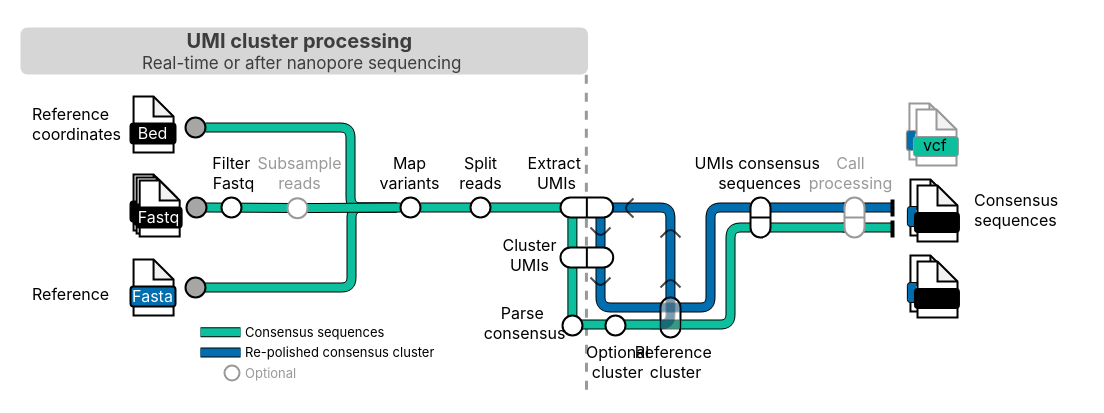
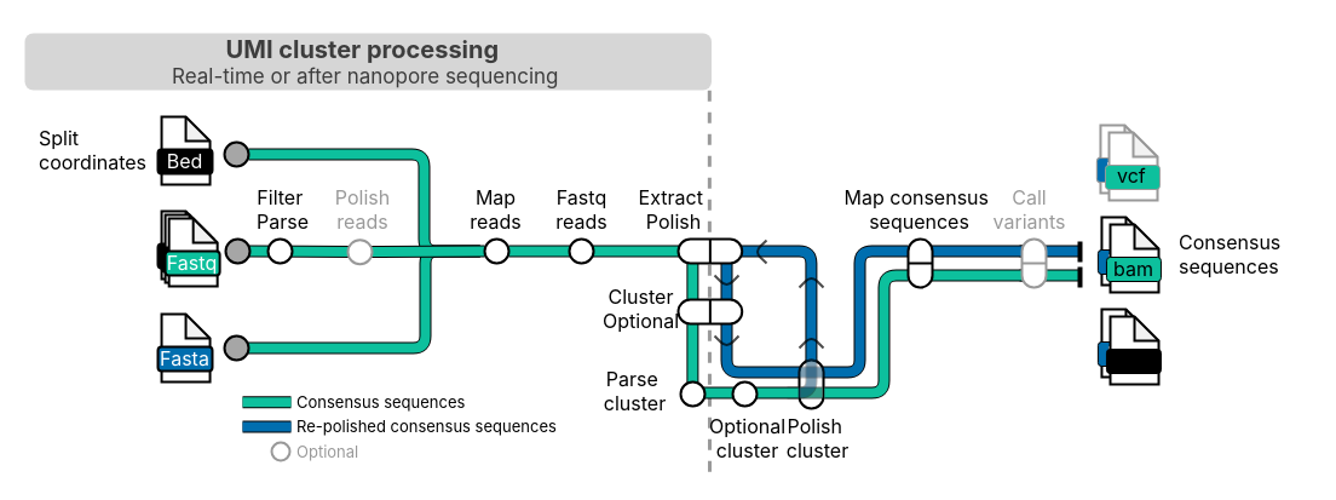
- <mxCell id="64" value="Reference&lt;div style=&quot;font-size: 16px;&quot;&gt;coordinates&lt;/div&gt;" style="text;html=1;align=left;verticalAlign=middle;resizable=0;points=[];autosize=1;strokeColor=none;fillColor=none;fontSize=16;fontFamily=Inter;fontStyle=0;container=0;rounded=1;" parent="63" vertex="1"><mxGeometry y="3" width="110" height="50" as="geometry" /></mxCell>
+ <mxCell id="64" value="Split&lt;div style=&quot;font-size: 16px;&quot;&gt;coordinates&lt;/div&gt;" style="text;html=1;align=left;verticalAlign=middle;resizable=0;points=[];autosize=1;strokeColor=none;fillColor=none;fontSize=16;fontFamily=Inter;fontStyle=0;container=0;rounded=1;" parent="63" vertex="1"><mxGeometry y="3" width="110" height="50" as="geometry" /></mxCell>
- <mxCell id="21" value="Filter&amp;nbsp;&lt;div style=&quot;font-size: 16px;&quot;&gt;Fastq&lt;/div&gt;" style="text;html=1;align=center;verticalAlign=middle;resizable=0;points=[];autosize=1;strokeColor=none;fillColor=none;fontSize=16;fontFamily=Inter;fontStyle=0;rounded=1;" parent="1" vertex="1"><mxGeometry x="198" y="147.68" width="70" height="50" as="geometry" /></mxCell>
+ <mxCell id="21" value="Filter&amp;nbsp;&lt;div style=&quot;font-size: 16px;&quot;&gt;Parse&lt;/div&gt;" style="text;html=1;align=center;verticalAlign=middle;resizable=0;points=[];autosize=1;strokeColor=none;fillColor=none;fontSize=16;fontFamily=Inter;fontStyle=0;rounded=1;" parent="1" vertex="1"><mxGeometry x="198" y="147.68" width="70" height="50" as="geometry" /></mxCell>
- <mxCell id="44" value="Subsample&lt;br style=&quot;font-size: 16px;&quot;&gt;reads" style="text;html=1;align=center;verticalAlign=middle;resizable=0;points=[];autosize=1;strokeColor=none;fillColor=none;fontSize=16;fontColor=#999999;fontFamily=Inter;fontStyle=0;spacing=2;rounded=1;" parent="1" vertex="1"><mxGeometry x="244" y="147.68" width="110" height="50" as="geometry" /></mxCell>
+ <mxCell id="44" value="Polish&lt;br style=&quot;font-size: 16px;&quot;&gt;reads" style="text;html=1;align=center;verticalAlign=middle;resizable=0;points=[];autosize=1;strokeColor=none;fillColor=none;fontSize=16;fontColor=#999999;fontFamily=Inter;fontStyle=0;spacing=2;rounded=1;" parent="1" vertex="1"><mxGeometry x="244" y="147.68" width="110" height="50" as="geometry" /></mxCell>
- <mxCell id="23" value="Map&lt;div style=&quot;font-size: 16px;&quot;&gt;variants&lt;/div&gt;" style="text;html=1;align=center;verticalAlign=middle;resizable=0;points=[];autosize=1;strokeColor=none;fillColor=none;fontSize=16;fontFamily=Inter;fontStyle=0;rounded=1;" parent="1" vertex="1"><mxGeometry x="374" y="147.68" width="70" height="50" as="geometry" /></mxCell>
+ <mxCell id="23" value="Map&lt;div style=&quot;font-size: 16px;&quot;&gt;reads&lt;/div&gt;" style="text;html=1;align=center;verticalAlign=middle;resizable=0;points=[];autosize=1;strokeColor=none;fillColor=none;fontSize=16;fontFamily=Inter;fontStyle=0;rounded=1;" parent="1" vertex="1"><mxGeometry x="374" y="147.68" width="70" height="50" as="geometry" /></mxCell>
- <mxCell id="24" value="Split&lt;div style=&quot;font-size: 16px;&quot;&gt;reads&lt;/div&gt;" style="text;html=1;align=center;verticalAlign=middle;resizable=0;points=[];autosize=1;strokeColor=none;fillColor=none;fontSize=16;fontFamily=Inter;fontStyle=0;rounded=1;" parent="1" vertex="1"><mxGeometry x="445" y="147.68" width="70" height="50" as="geometry" /></mxCell>
+ <mxCell id="24" value="Fastq&lt;div style=&quot;font-size: 16px;&quot;&gt;reads&lt;/div&gt;" style="text;html=1;align=center;verticalAlign=middle;resizable=0;points=[];autosize=1;strokeColor=none;fillColor=none;fontSize=16;fontFamily=Inter;fontStyle=0;rounded=1;" parent="1" vertex="1"><mxGeometry x="445" y="147.68" width="70" height="50" as="geometry" /></mxCell>
- <mxCell id="25" value="Extract&amp;nbsp;&lt;div style=&quot;font-size: 16px;&quot;&gt;UMIs&lt;/div&gt;" style="text;html=1;align=center;verticalAlign=middle;resizable=0;points=[];autosize=1;strokeColor=none;fillColor=none;fontSize=16;fontFamily=Inter;fontStyle=0;rounded=1;" parent="1" vertex="1"><mxGeometry x="516" y="147.68" width="80" height="50" as="geometry" /></mxCell>
+ <mxCell id="25" value="Extract&amp;nbsp;&lt;div style=&quot;font-size: 16px;&quot;&gt;Polish&lt;/div&gt;" style="text;html=1;align=center;verticalAlign=middle;resizable=0;points=[];autosize=1;strokeColor=none;fillColor=none;fontSize=16;fontFamily=Inter;fontStyle=0;rounded=1;" parent="1" vertex="1"><mxGeometry x="516" y="147.68" width="80" height="50" as="geometry" /></mxCell>
- <mxCell id="56" value="UMIs&amp;nbsp;&lt;span style=&quot;background-color: initial;&quot;&gt;consensus&amp;nbsp;&lt;br&gt;&lt;/span&gt;&lt;span style=&quot;background-color: initial;&quot;&gt;sequences&lt;/span&gt;" style="text;html=1;align=center;verticalAlign=middle;resizable=0;points=[];autosize=1;strokeColor=none;fillColor=none;fontSize=16;fontFamily=Inter;fontStyle=0;rounded=1;" parent="1" vertex="1"><mxGeometry x="684" y="147.68" width="150" height="50" as="geometry" /></mxCell>
+ <mxCell id="56" value="Map&amp;nbsp;&lt;span style=&quot;background-color: initial;&quot;&gt;consensus&amp;nbsp;&lt;br&gt;&lt;/span&gt;&lt;span style=&quot;background-color: initial;&quot;&gt;sequences&lt;/span&gt;" style="text;html=1;align=center;verticalAlign=middle;resizable=0;points=[];autosize=1;strokeColor=none;fillColor=none;fontSize=16;fontFamily=Inter;fontStyle=0;rounded=1;" parent="1" vertex="1"><mxGeometry x="684" y="147.68" width="150" height="50" as="geometry" /></mxCell>
- <mxCell id="58" value="Call&lt;br&gt;processing" style="text;html=1;align=center;verticalAlign=middle;resizable=0;points=[];autosize=1;strokeColor=none;fillColor=none;fontSize=16;fontColor=#999999;fontFamily=Inter;fontStyle=0;rounded=1;" parent="1" vertex="1"><mxGeometry x="810" y="147.68" width="80" height="50" as="geometry" /></mxCell>
+ <mxCell id="58" value="Call&lt;br&gt;variants" style="text;html=1;align=center;verticalAlign=middle;resizable=0;points=[];autosize=1;strokeColor=none;fillColor=none;fontSize=16;fontColor=#999999;fontFamily=Inter;fontStyle=0;rounded=1;" parent="1" vertex="1"><mxGeometry x="810" y="147.68" width="80" height="50" as="geometry" /></mxCell>
- <mxCell id="73" value="&lt;font color=&quot;#ffffff&quot; data-font-src=&quot;https://fonts.googleapis.com/css?family=Maven+Pro&quot; style=&quot;font-size: 16px;&quot;&gt;&lt;span style=&quot;font-size: 16px;&quot;&gt;&lt;font style=&quot;font-size: 16px;&quot;&gt;Fastq&lt;/font&gt;&lt;/span&gt;&lt;/font&gt;" style="rounded=1;whiteSpace=wrap;html=1;strokeWidth=2;fillColor=#000000;fontFamily=Inter;fontStyle=0;strokeColor=#000000;container=0;fontSize=16;" parent="67" vertex="1"><mxGeometry x="106.12" y="33" width="45" height="20" as="geometry" /></mxCell>
+ <mxCell id="73" value="&lt;font color=&quot;#ffffff&quot; data-font-src=&quot;https://fonts.googleapis.com/css?family=Maven+Pro&quot; style=&quot;font-size: 16px;&quot;&gt;&lt;span style=&quot;font-size: 16px;&quot;&gt;&lt;font style=&quot;font-size: 16px;&quot;&gt;Fastq&lt;/font&gt;&lt;/span&gt;&lt;/font&gt;" style="rounded=1;whiteSpace=wrap;html=1;strokeWidth=2;fillColor=#0dc09d;fontFamily=Inter;fontStyle=0;strokeColor=#000000;container=0;fontSize=16;" parent="67" vertex="1"><mxGeometry x="106.12" y="33" width="45" height="20" as="geometry" /></mxCell>
- <mxCell id="88" value="&lt;font style=&quot;font-size: 16px;&quot; data-font-src=&quot;https://fonts.googleapis.com/css?family=Maven+Pro&quot;&gt;&lt;span style=&quot;font-size: 16px;&quot;&gt;&lt;font style=&quot;font-size: 16px;&quot;&gt;bam&lt;/font&gt;&lt;/span&gt;&lt;/font&gt;" style="rounded=1;whiteSpace=wrap;html=1;strokeWidth=1;fillColor=#000000;fontFamily=Inter;fontStyle=0;strokeColor=#000000;container=0;fontSize=16;fontColor=#000000;" parent="83" vertex="1"><mxGeometry x="7.06" y="33" width="45" height="20" as="geometry" /></mxCell>
+ <mxCell id="88" value="&lt;font style=&quot;font-size: 16px;&quot; data-font-src=&quot;https://fonts.googleapis.com/css?family=Maven+Pro&quot;&gt;&lt;span style=&quot;font-size: 16px;&quot;&gt;&lt;font style=&quot;font-size: 16px;&quot;&gt;bam&lt;/font&gt;&lt;/span&gt;&lt;/font&gt;" style="rounded=1;whiteSpace=wrap;html=1;strokeWidth=1;fillColor=#0dc09d;fontFamily=Inter;fontStyle=0;strokeColor=#000000;container=0;fontSize=16;fontColor=#000000;" parent="83" vertex="1"><mxGeometry x="7.06" y="33" width="45" height="20" as="geometry" /></mxCell>
- <mxCell id="26" value="Cluster&lt;br&gt;UMIs" style="text;html=1;align=center;verticalAlign=middle;resizable=0;points=[];autosize=1;strokeColor=none;fillColor=none;fontSize=16;fontFamily=Inter;fontStyle=0;rounded=1;" parent="1" vertex="1"><mxGeometry x="488.72" y="230" width="80" height="50" as="geometry" /></mxCell>
+ <mxCell id="26" value="Cluster&lt;br&gt;Optional" style="text;html=1;align=center;verticalAlign=middle;resizable=0;points=[];autosize=1;strokeColor=none;fillColor=none;fontSize=16;fontFamily=Inter;fontStyle=0;rounded=1;" parent="1" vertex="1"><mxGeometry x="488.72" y="230" width="80" height="50" as="geometry" /></mxCell>
- <mxCell id="75" value="Reference" style="text;html=1;align=left;verticalAlign=middle;resizable=0;points=[];autosize=1;strokeColor=none;fillColor=none;fontSize=16;fontFamily=Inter;fontStyle=0;container=0;rounded=1;" parent="74" vertex="1"><mxGeometry y="20" width="100" height="30" as="geometry" /></mxCell>
- <mxCell id="27" value="&lt;div&gt;Parse&amp;nbsp;&lt;/div&gt;&lt;div&gt;&lt;span style=&quot;background-color: initial;&quot;&gt;consensus&lt;/span&gt;&lt;/div&gt;" style="text;html=1;align=center;verticalAlign=middle;resizable=0;points=[];autosize=1;strokeColor=none;fillColor=none;fontSize=16;fontFamily=Inter;fontStyle=0;rounded=1;" parent="1" vertex="1"><mxGeometry x="488.72" y="298" width="70" height="50" as="geometry" /></mxCell>
+ <mxCell id="27" value="&lt;div&gt;Parse&amp;nbsp;&lt;/div&gt;&lt;div&gt;&lt;span style=&quot;background-color: initial;&quot;&gt;cluster&lt;/span&gt;&lt;/div&gt;" style="text;html=1;align=center;verticalAlign=middle;resizable=0;points=[];autosize=1;strokeColor=none;fillColor=none;fontSize=16;fontFamily=Inter;fontStyle=0;rounded=1;" parent="1" vertex="1"><mxGeometry x="488.72" y="298" width="70" height="50" as="geometry" /></mxCell>
- <mxCell id="52" value="Re-polished&amp;nbsp;&lt;span style=&quot;background-color: initial; font-size: 13px;&quot;&gt;consensus cluster&lt;/span&gt;" style="text;html=1;align=left;verticalAlign=middle;resizable=0;points=[];autosize=1;strokeColor=none;fillColor=none;fontSize=13;fontFamily=Inter;fontStyle=0;rounded=1;" parent="48" vertex="1"><mxGeometry x="72.72" y="20" width="240" height="30" as="geometry" /></mxCell>
+ <mxCell id="52" value="Re-polished&amp;nbsp;&lt;span style=&quot;background-color: initial; font-size: 13px;&quot;&gt;consensus sequences&lt;/span&gt;" style="text;html=1;align=left;verticalAlign=middle;resizable=0;points=[];autosize=1;strokeColor=none;fillColor=none;fontSize=13;fontFamily=Inter;fontStyle=0;rounded=1;" parent="48" vertex="1"><mxGeometry x="72.72" y="20" width="240" height="30" as="geometry" /></mxCell>
- <mxCell id="28" value="Reference&amp;nbsp;&lt;div&gt;&lt;span style=&quot;background-color: initial;&quot;&gt;cluster&lt;/span&gt;&lt;/div&gt;" style="text;html=1;align=center;verticalAlign=middle;resizable=0;points=[];autosize=1;strokeColor=none;fillColor=none;fontSize=16;fontFamily=Inter;fontStyle=0;rounded=1;" parent="1" vertex="1"><mxGeometry x="640" y="337" width="70" height="50" as="geometry" /></mxCell>
+ <mxCell id="28" value="Polish&amp;nbsp;&lt;div&gt;&lt;span style=&quot;background-color: initial;&quot;&gt;cluster&lt;/span&gt;&lt;/div&gt;" style="text;html=1;align=center;verticalAlign=middle;resizable=0;points=[];autosize=1;strokeColor=none;fillColor=none;fontSize=16;fontFamily=Inter;fontStyle=0;rounded=1;" parent="1" vertex="1"><mxGeometry x="640" y="337" width="70" height="50" as="geometry" /></mxCell>
